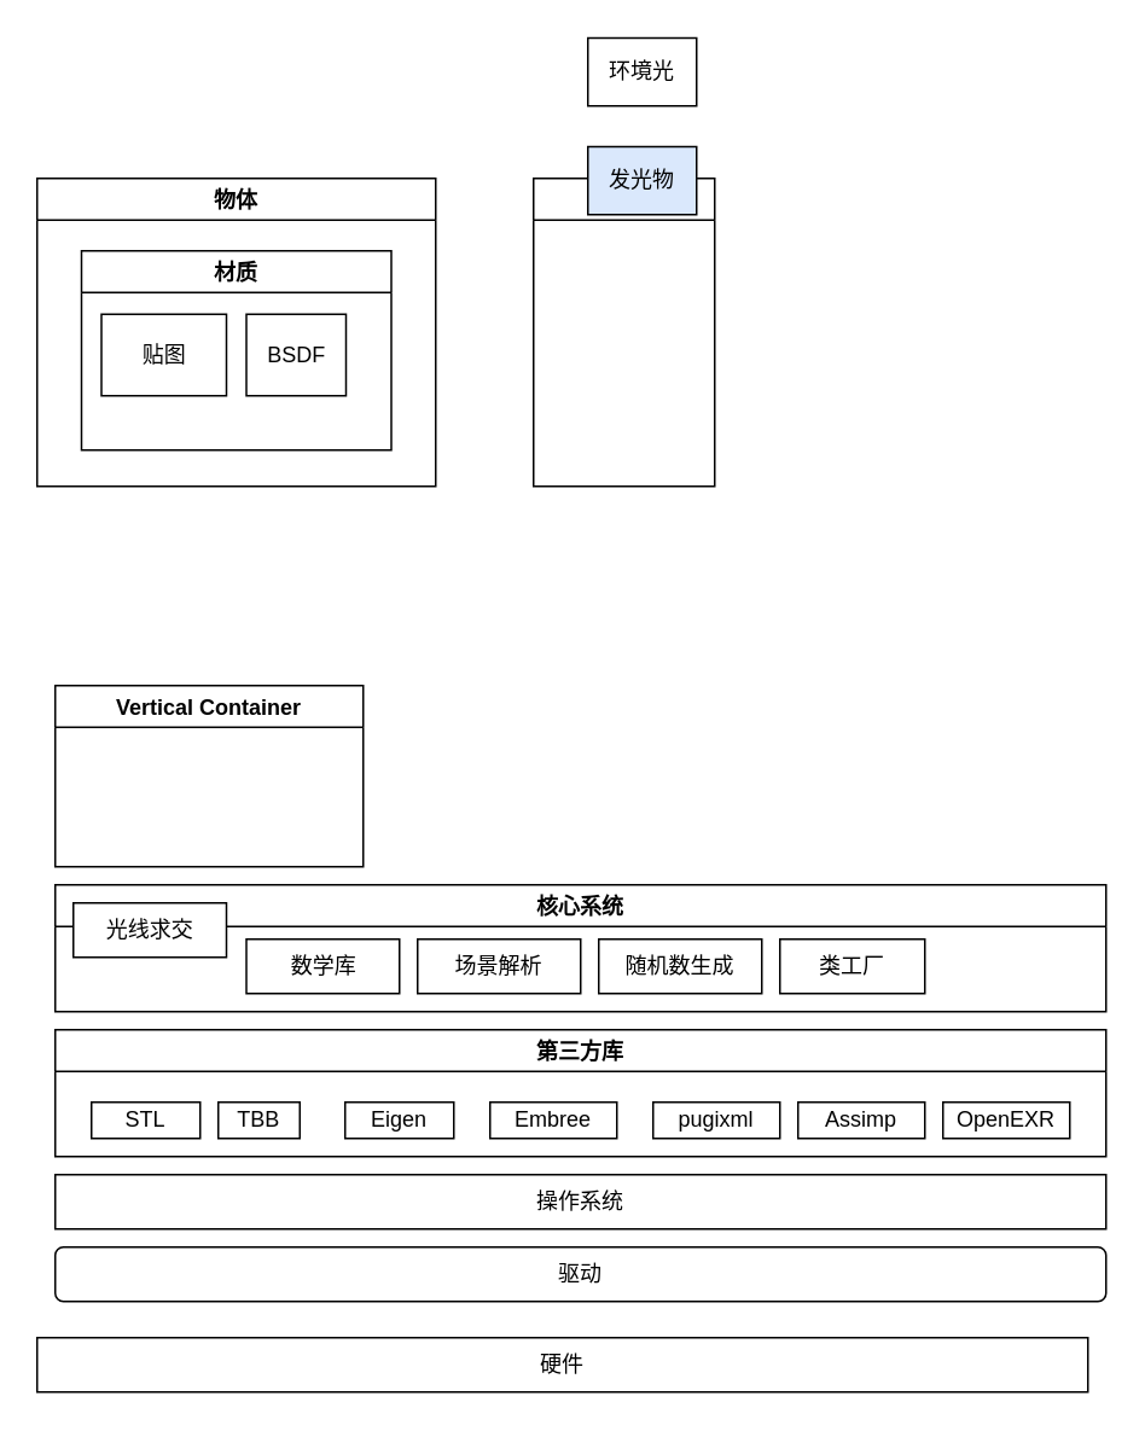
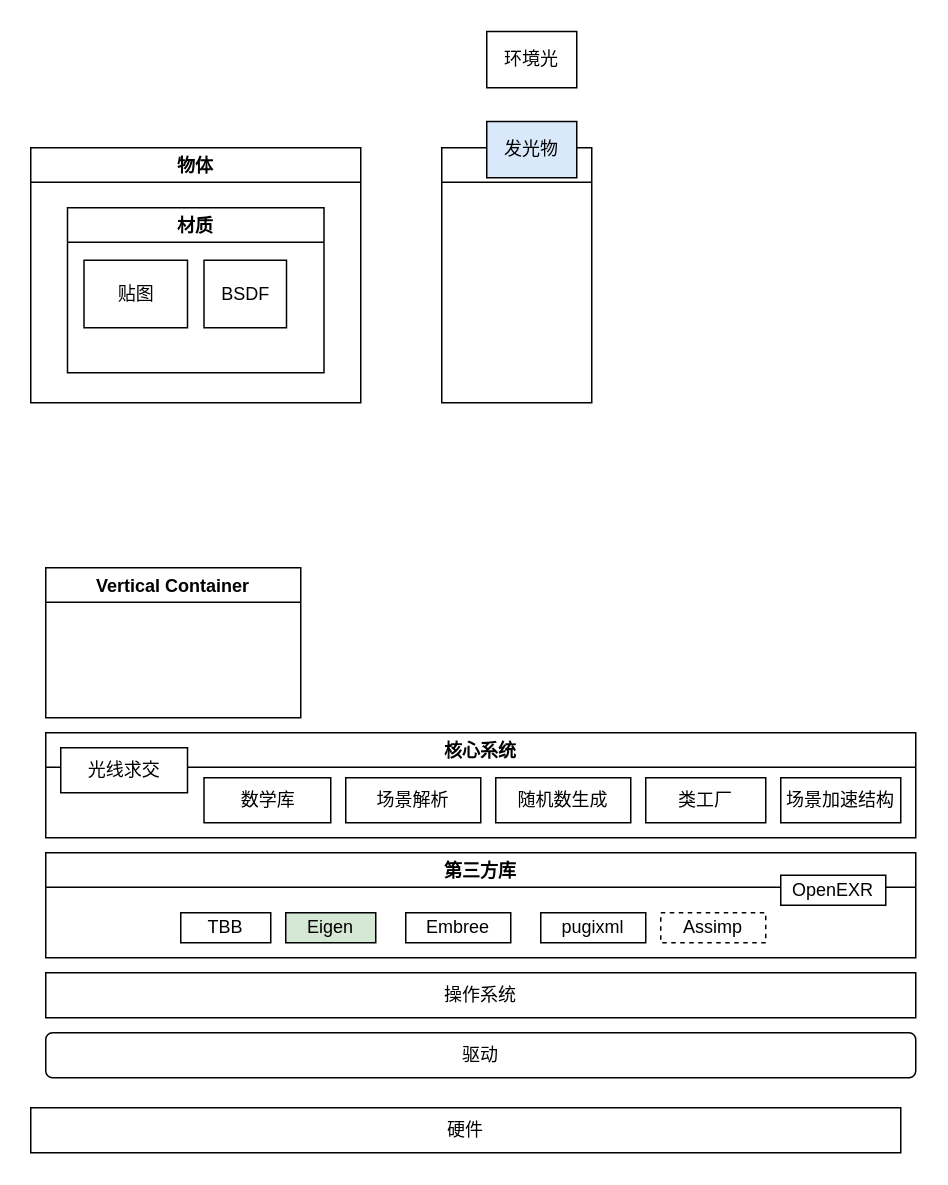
+ <mxCell id="26" value="场景加速结构" style="rounded=0;whiteSpace=wrap;html=1;" vertex="1" parent="20"><mxGeometry x="490" y="30" width="80" height="30" as="geometry" /></mxCell>
- <mxCell id="13" value="STL" style="rounded=0;whiteSpace=wrap;html=1;" parent="12" vertex="1"><mxGeometry x="20" y="40" width="60" height="20" as="geometry" /></mxCell>
- <mxCell id="19" value="TBB" style="rounded=0;whiteSpace=wrap;html=1;" parent="12" vertex="1"><mxGeometry x="90" y="40" width="45" height="20" as="geometry" /></mxCell>
+ <mxCell id="19" value="TBB" style="rounded=0;whiteSpace=wrap;html=1;" parent="12" vertex="1"><mxGeometry x="90" y="40" width="60" height="20" as="geometry" /></mxCell>
- <mxCell id="15" value="Eigen" style="rounded=0;whiteSpace=wrap;html=1;" parent="12" vertex="1"><mxGeometry x="160" y="40" width="60" height="20" as="geometry" /></mxCell>
+ <mxCell id="15" value="Eigen" style="rounded=0;whiteSpace=wrap;html=1;fillColor=#d5e8d4;" parent="12" vertex="1"><mxGeometry x="160" y="40" width="60" height="20" as="geometry" /></mxCell>
- <mxCell id="18" value="Assimp" style="rounded=0;whiteSpace=wrap;html=1;" parent="12" vertex="1"><mxGeometry x="410" y="40" width="70" height="20" as="geometry" /></mxCell>
+ <mxCell id="18" value="Assimp" style="rounded=0;whiteSpace=wrap;html=1;dashed=1;" parent="12" vertex="1"><mxGeometry x="410" y="40" width="70" height="20" as="geometry" /></mxCell>
- <mxCell id="17" value="OpenEXR" style="rounded=0;whiteSpace=wrap;html=1;" parent="12" vertex="1"><mxGeometry x="490" y="40" width="70" height="20" as="geometry" /></mxCell>
+ <mxCell id="17" value="OpenEXR" style="rounded=0;whiteSpace=wrap;html=1;" parent="12" vertex="1"><mxGeometry x="490" y="15" width="70" height="20" as="geometry" /></mxCell>
